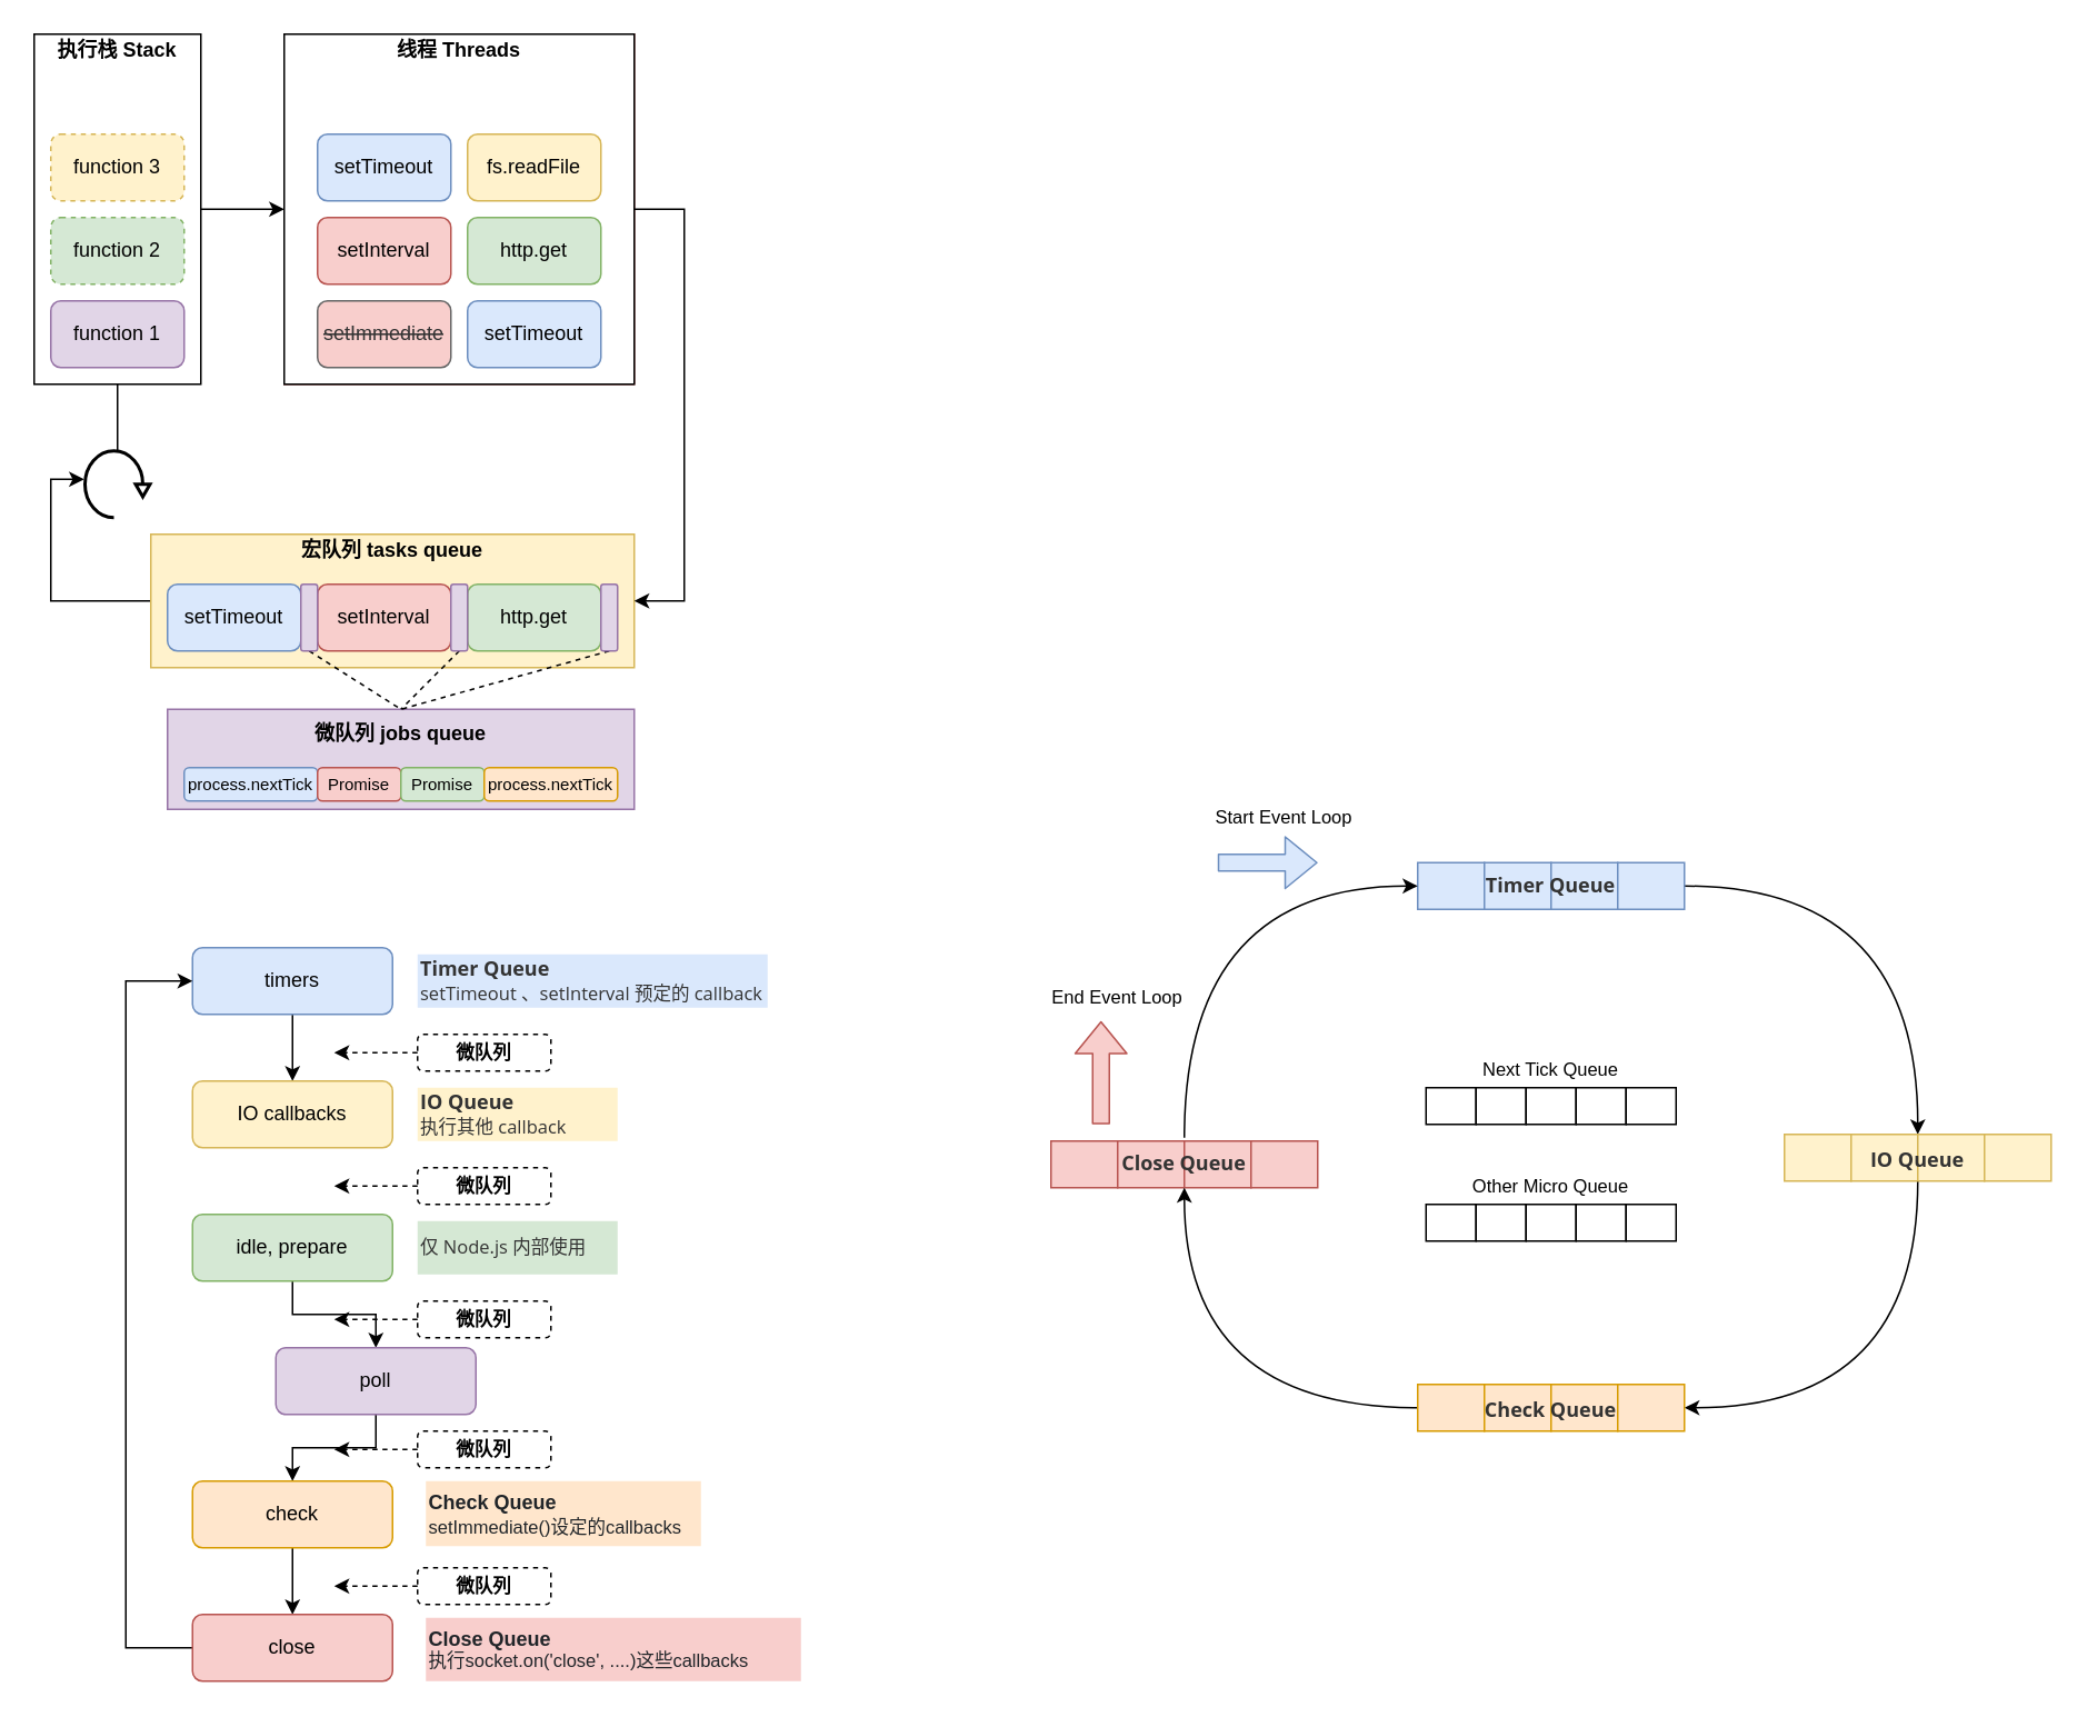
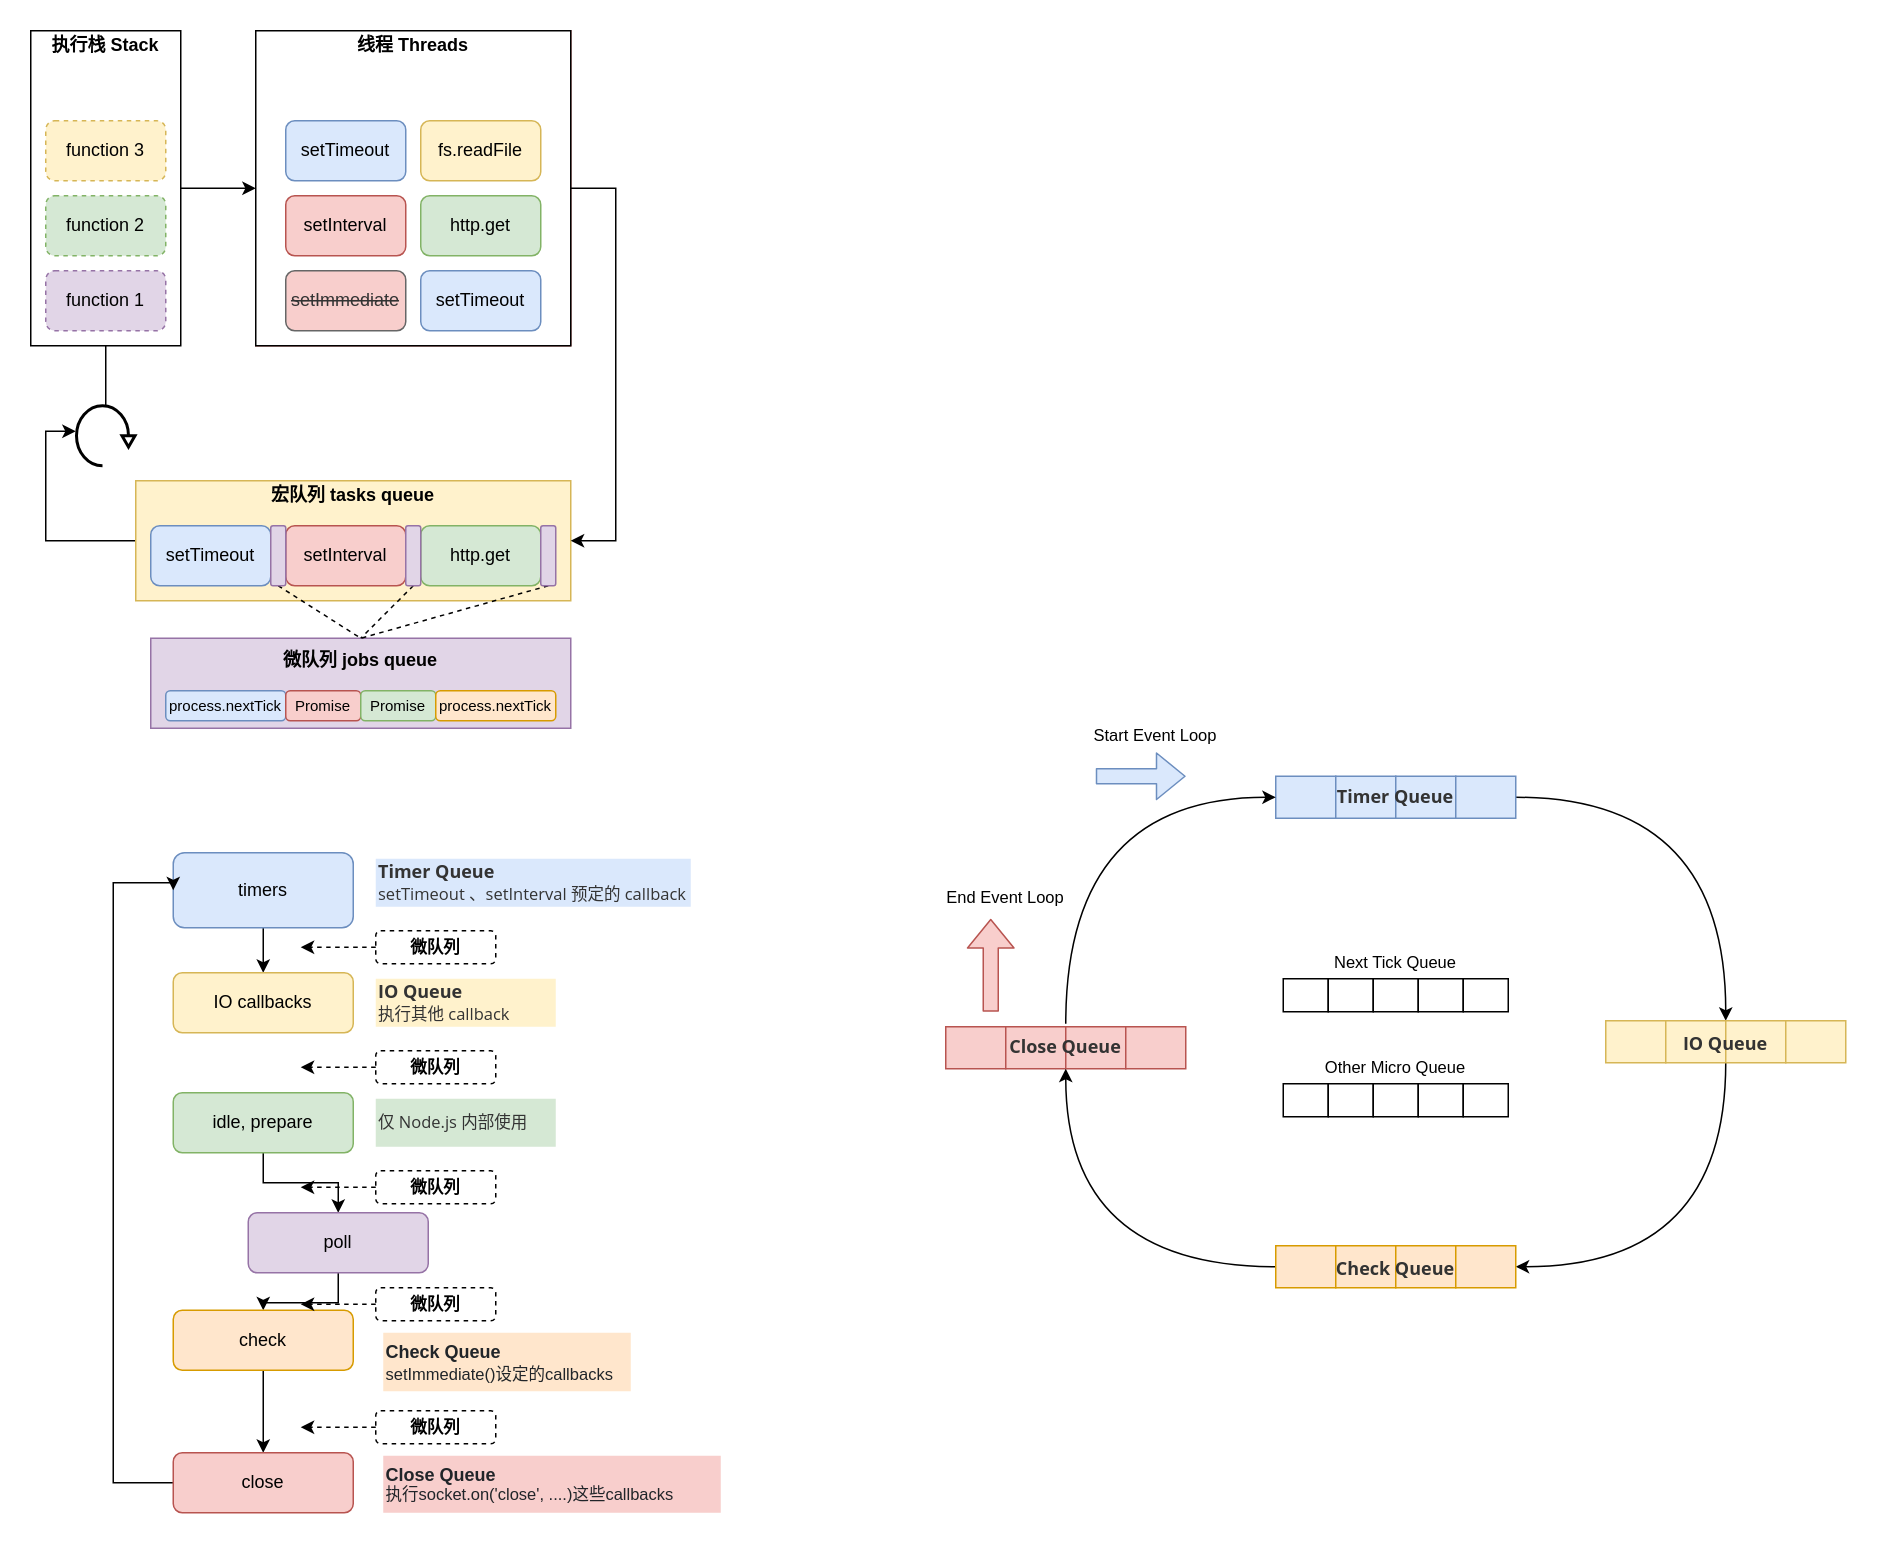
- <mxCell id="7" value="function 1" style="rounded=1;whiteSpace=wrap;html=1;fillColor=#e1d5e7;strokeColor=#9673a6;" parent="5" vertex="1"><mxGeometry x="10" y="160" width="80" height="40" as="geometry" /></mxCell>
+ <mxCell id="7" value="function 1" style="rounded=1;whiteSpace=wrap;html=1;fillColor=#e1d5e7;strokeColor=#9673a6;dashed=1;" parent="5" vertex="1"><mxGeometry x="10" y="160" width="80" height="40" as="geometry" /></mxCell>
- <mxCell id="40" value="timers" style="rounded=1;whiteSpace=wrap;html=1;fillColor=#dae8fc;strokeColor=#6c8ebf;" parent="1" vertex="1"><mxGeometry x="115" y="568" width="120" height="40" as="geometry" /></mxCell>
+ <mxCell id="40" value="timers" style="rounded=1;whiteSpace=wrap;html=1;fillColor=#dae8fc;strokeColor=#6c8ebf;" parent="1" vertex="1"><mxGeometry x="115" y="568" width="120" height="50" as="geometry" /></mxCell>
- <mxCell id="47" value="check" style="rounded=1;whiteSpace=wrap;html=1;fillColor=#ffe6cc;strokeColor=#d79b00;" parent="1" vertex="1"><mxGeometry x="115" y="888" width="120" height="40" as="geometry" /></mxCell>
+ <mxCell id="47" value="check" style="rounded=1;whiteSpace=wrap;html=1;fillColor=#ffe6cc;strokeColor=#d79b00;" parent="1" vertex="1"><mxGeometry x="115" y="873" width="120" height="40" as="geometry" /></mxCell>
